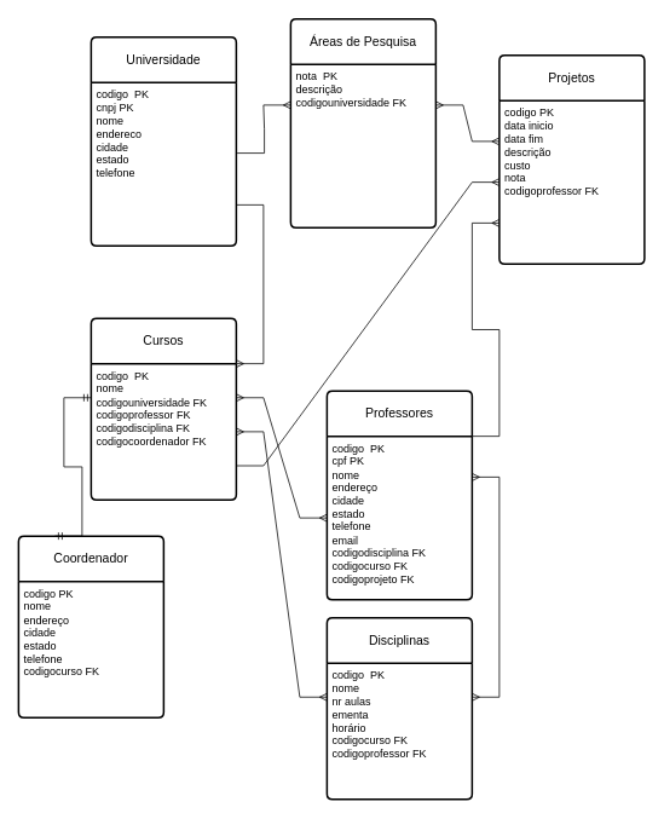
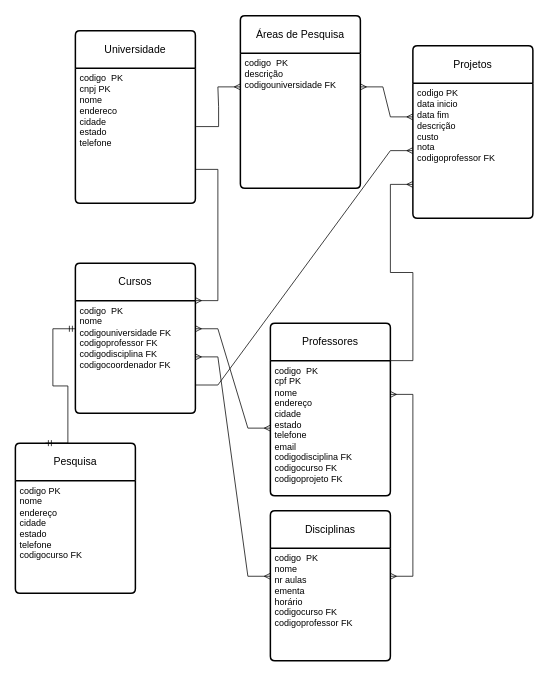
- <mxCell id="5" value="nota&amp;nbsp; PK&lt;div&gt;descrição&lt;/div&gt;&lt;div&gt;codigouniversidade FK&lt;/div&gt;" style="align=left;strokeColor=none;fillColor=none;spacingLeft=4;fontSize=12;verticalAlign=top;resizable=0;rotatable=0;part=1;html=1;" parent="4" vertex="1"><mxGeometry y="50" width="160" height="180" as="geometry" /></mxCell>
+ <mxCell id="5" value="codigo&amp;nbsp; PK&lt;div&gt;descrição&lt;/div&gt;&lt;div&gt;codigouniversidade FK&lt;/div&gt;" style="align=left;strokeColor=none;fillColor=none;spacingLeft=4;fontSize=12;verticalAlign=top;resizable=0;rotatable=0;part=1;html=1;" parent="4" vertex="1"><mxGeometry y="50" width="160" height="180" as="geometry" /></mxCell>
- <mxCell id="17" value="Coordenador" style="swimlane;childLayout=stackLayout;horizontal=1;startSize=50;horizontalStack=0;rounded=1;fontSize=14;fontStyle=0;strokeWidth=2;resizeParent=0;resizeLast=1;shadow=0;dashed=0;align=center;arcSize=4;whiteSpace=wrap;html=1;" parent="1" vertex="1"><mxGeometry y="590" width="160" height="200" as="geometry" x="20" /></mxCell>
+ <mxCell id="17" value="Pesquisa" style="swimlane;childLayout=stackLayout;horizontal=1;startSize=50;horizontalStack=0;rounded=1;fontSize=14;fontStyle=0;strokeWidth=2;resizeParent=0;resizeLast=1;shadow=0;dashed=0;align=center;arcSize=4;whiteSpace=wrap;html=1;" parent="1" vertex="1"><mxGeometry y="590" width="160" height="200" as="geometry" x="20" /></mxCell>
